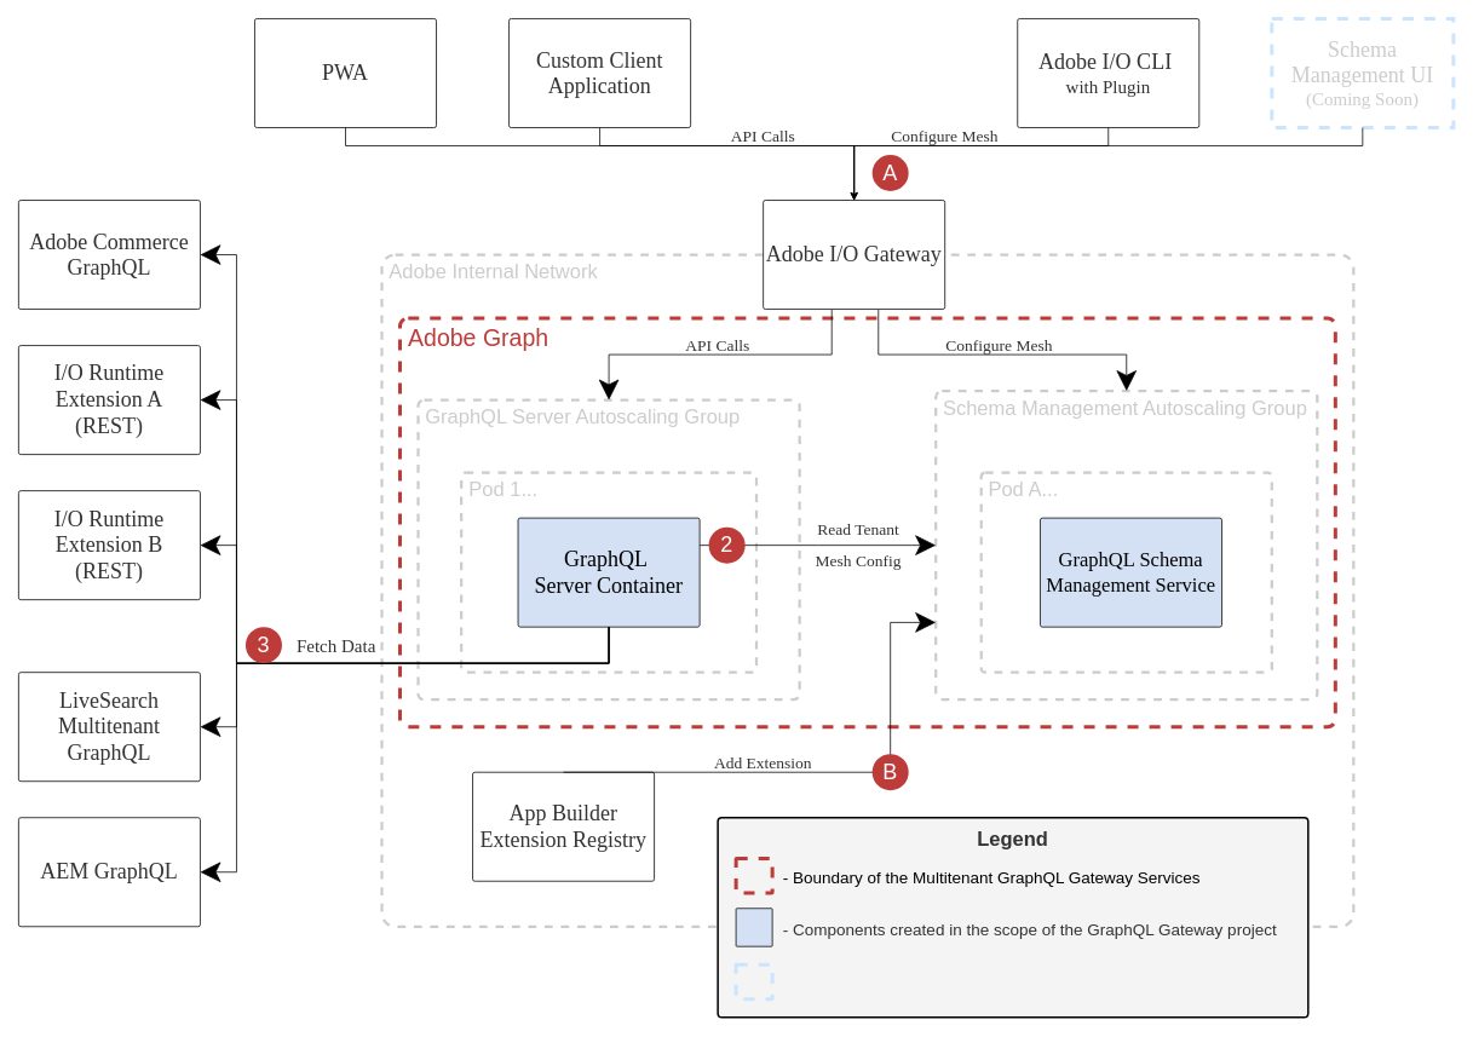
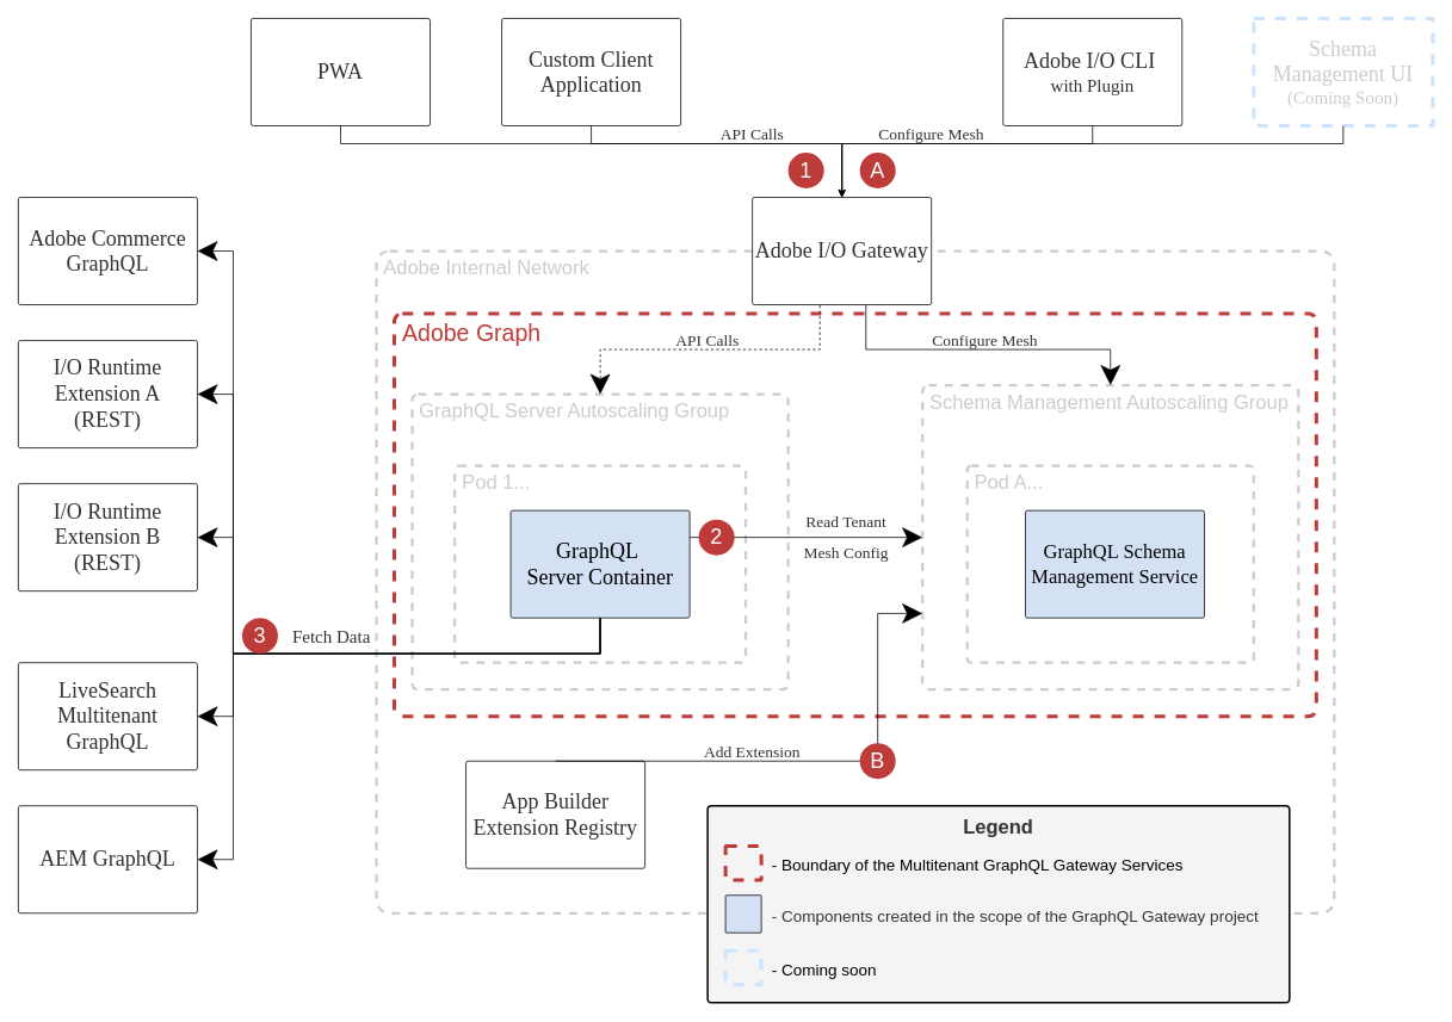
+ <mxCell id="43" value="&lt;div style=&quot;text-align: center&quot;&gt;&lt;font style=&quot;line-height: 100% ; font-size: 24px&quot;&gt;1&lt;/font&gt;&lt;/div&gt;" style="ellipse;whiteSpace=wrap;html=1;aspect=fixed;fillColor=#BD3C39;fontFamily=Helvetica;align=center;strokeColor=none;fontSize=14;verticalAlign=middle;horizontal=1;spacingTop=0;spacingRight=0;spacingLeft=0;fontColor=#FFFFFF;spacing=0;labelPosition=center;verticalLabelPosition=middle;spacingBottom=2;dashed=1;" vertex="1" parent="1"><mxGeometry x="880" y="170" width="40" height="40" as="geometry" /></mxCell>
- <mxCell id="8" style="edgeStyle=orthogonalEdgeStyle;rounded=0;orthogonalLoop=1;jettySize=auto;html=1;exitX=0.377;exitY=1.006;exitDx=0;exitDy=0;endSize=20;entryX=0.5;entryY=0;entryDx=0;entryDy=0;exitPerimeter=0;" edge="1" parent="1" source="10" target="6"><mxGeometry relative="1" as="geometry"><mxPoint x="770" y="390" as="targetPoint" /><Array as="points"><mxPoint x="915" y="390" /><mxPoint x="670" y="390" /></Array></mxGeometry></mxCell>
+ <mxCell id="8" style="edgeStyle=orthogonalEdgeStyle;rounded=0;orthogonalLoop=1;jettySize=auto;html=1;exitX=0.377;exitY=1.006;exitDx=0;exitDy=0;endSize=20;entryX=0.5;entryY=0;entryDx=0;entryDy=0;exitPerimeter=0;dashed=1;" edge="1" parent="1" source="10" target="6"><mxGeometry relative="1" as="geometry"><mxPoint x="770" y="390" as="targetPoint" /><Array as="points"><mxPoint x="915" y="390" /><mxPoint x="670" y="390" /></Array></mxGeometry></mxCell>
+ <mxCell id="53" value="&lt;font color=&quot;#000000&quot; style=&quot;font-size: 18px&quot;&gt;- Coming soon&lt;/font&gt;" style="text;html=1;align=left;verticalAlign=middle;resizable=0;points=[];autosize=1;strokeColor=none;fillColor=none;fontSize=26;fontColor=#BD3C39;" vertex="1" parent="1"><mxGeometry x="860" y="1060.93" width="130" height="40" as="geometry" /></mxCell>
